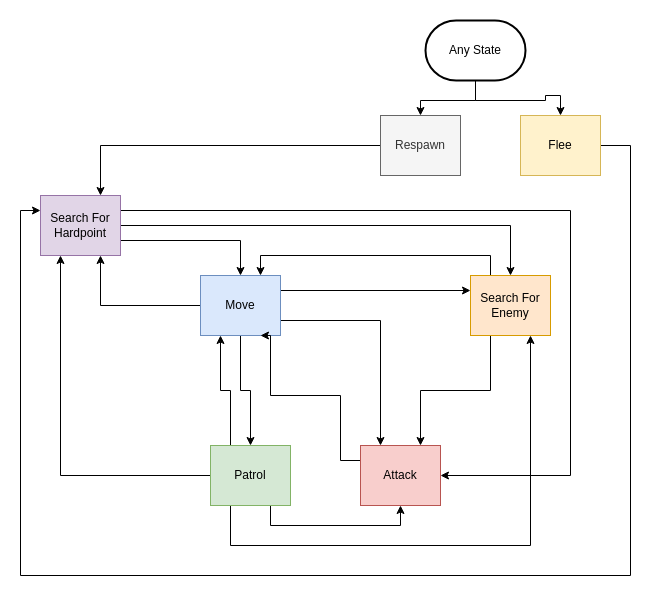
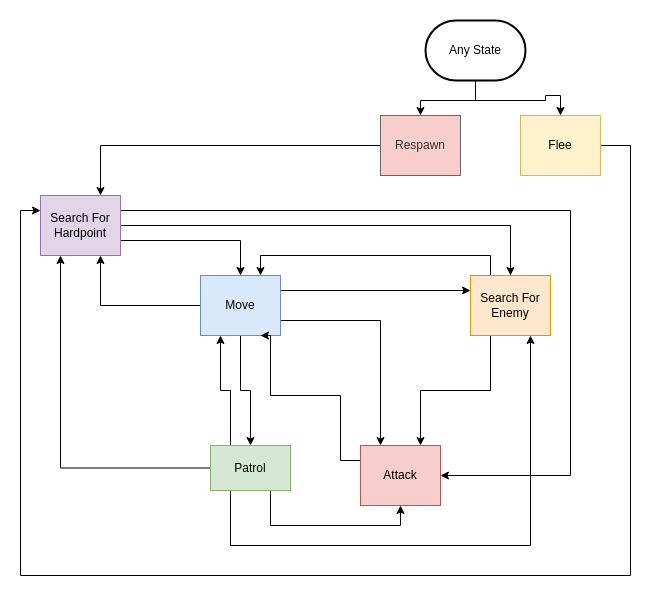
- <mxCell id="24" value="Respawn" style="rounded=0;whiteSpace=wrap;html=1;fillColor=#f5f5f5;fontColor=#333333;strokeColor=#666666;" vertex="1" parent="1"><mxGeometry x="380" y="115" width="80" height="60" as="geometry" /></mxCell>
+ <mxCell id="24" value="Respawn" style="rounded=0;whiteSpace=wrap;html=1;fillColor=#f8cecc;fontColor=#333333;strokeColor=#666666;" vertex="1" parent="1"><mxGeometry x="380" y="115" width="80" height="60" as="geometry" /></mxCell>
- <mxCell id="15" value="Patrol" style="rounded=0;whiteSpace=wrap;html=1;fillColor=#d5e8d4;strokeColor=#82b366;" vertex="1" parent="1"><mxGeometry x="210" y="445" width="80" height="60" as="geometry" /></mxCell>
+ <mxCell id="15" value="Patrol" style="rounded=0;whiteSpace=wrap;html=1;fillColor=#d5e8d4;strokeColor=#82b366;" vertex="1" parent="1"><mxGeometry x="210" y="445" width="80" height="45" as="geometry" /></mxCell>
